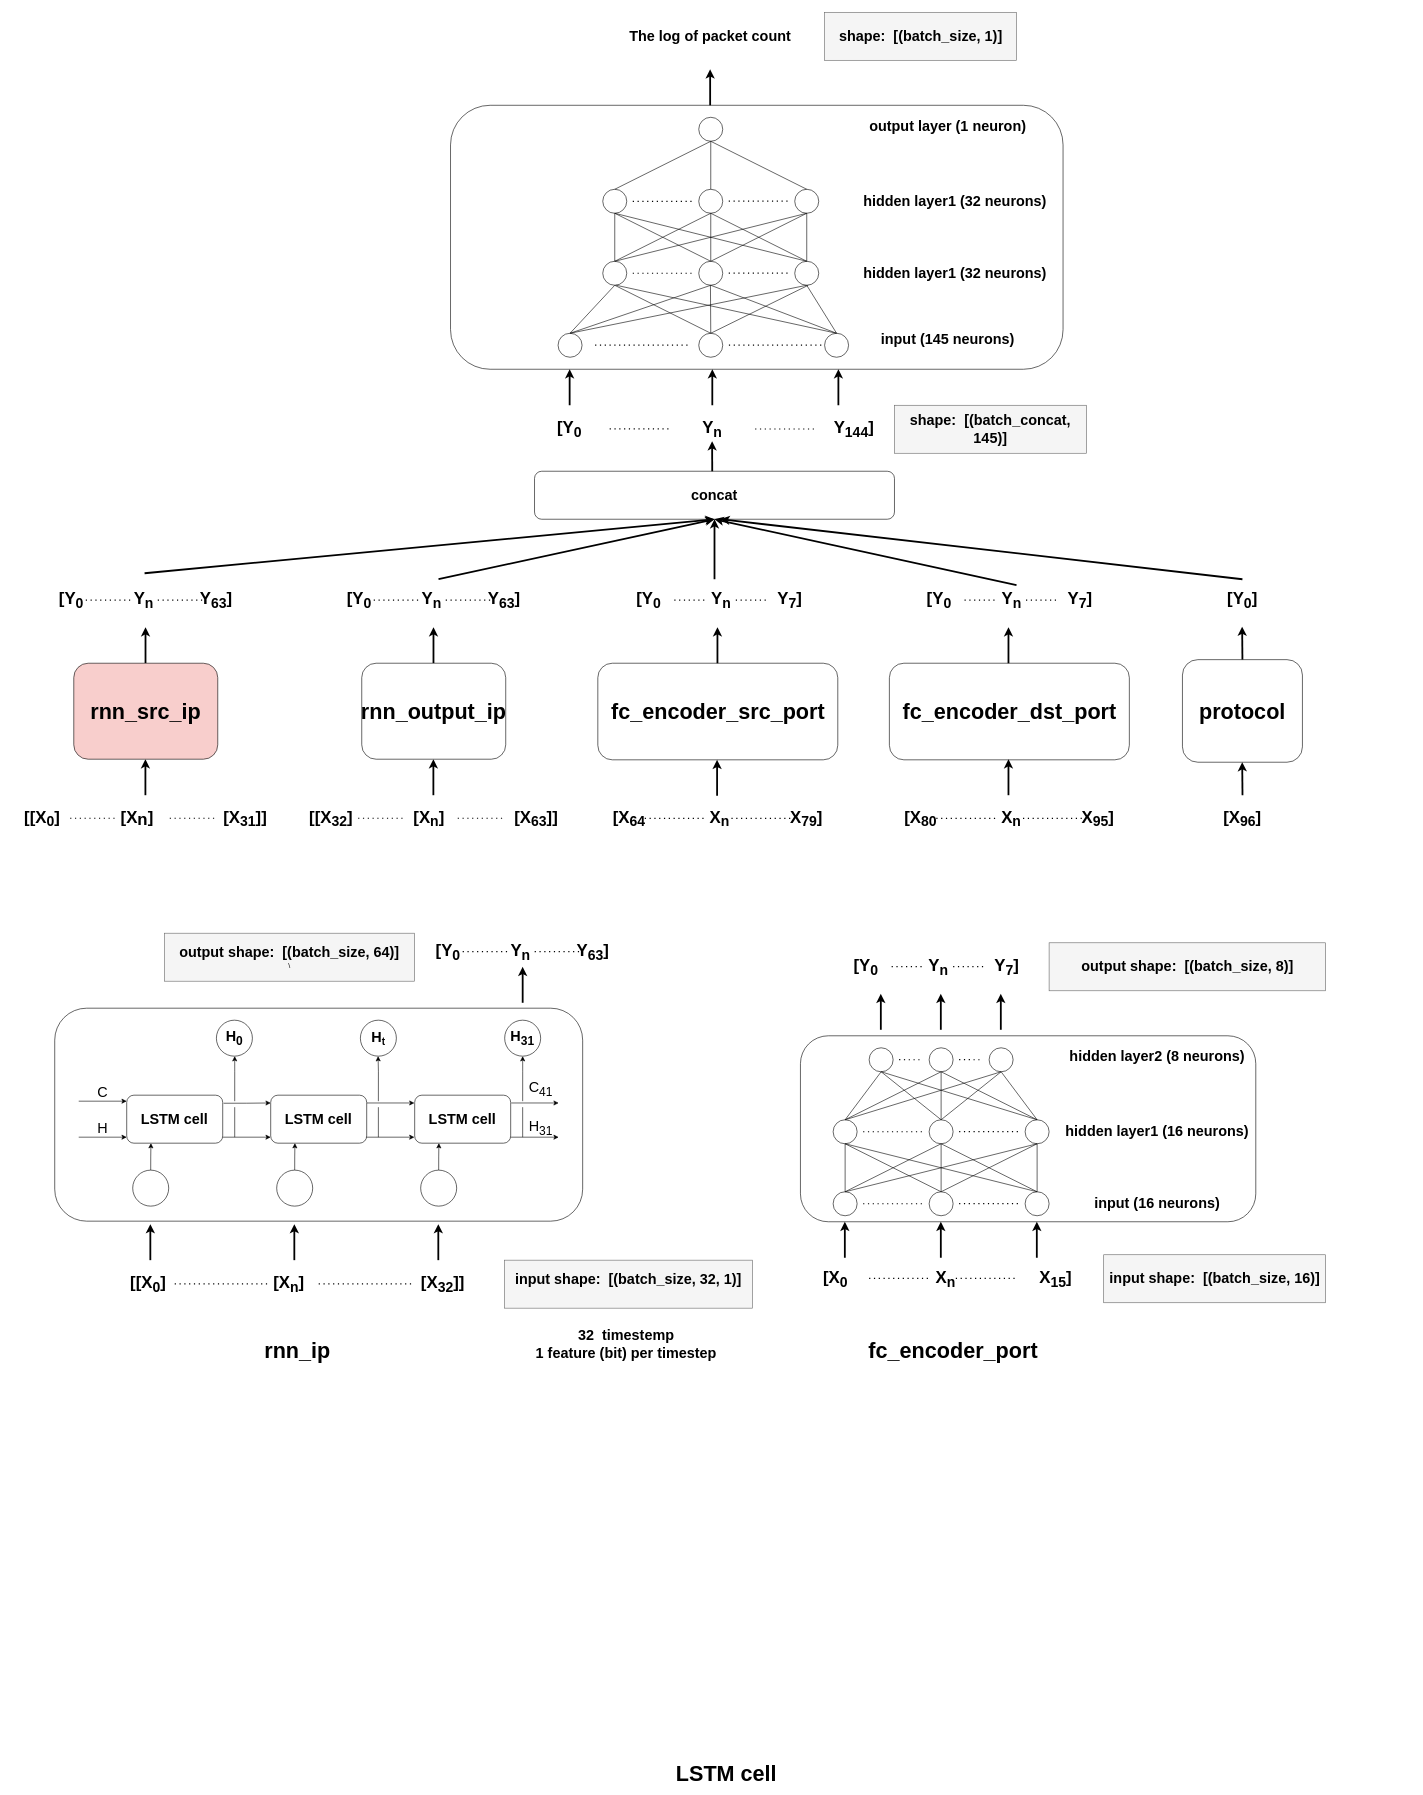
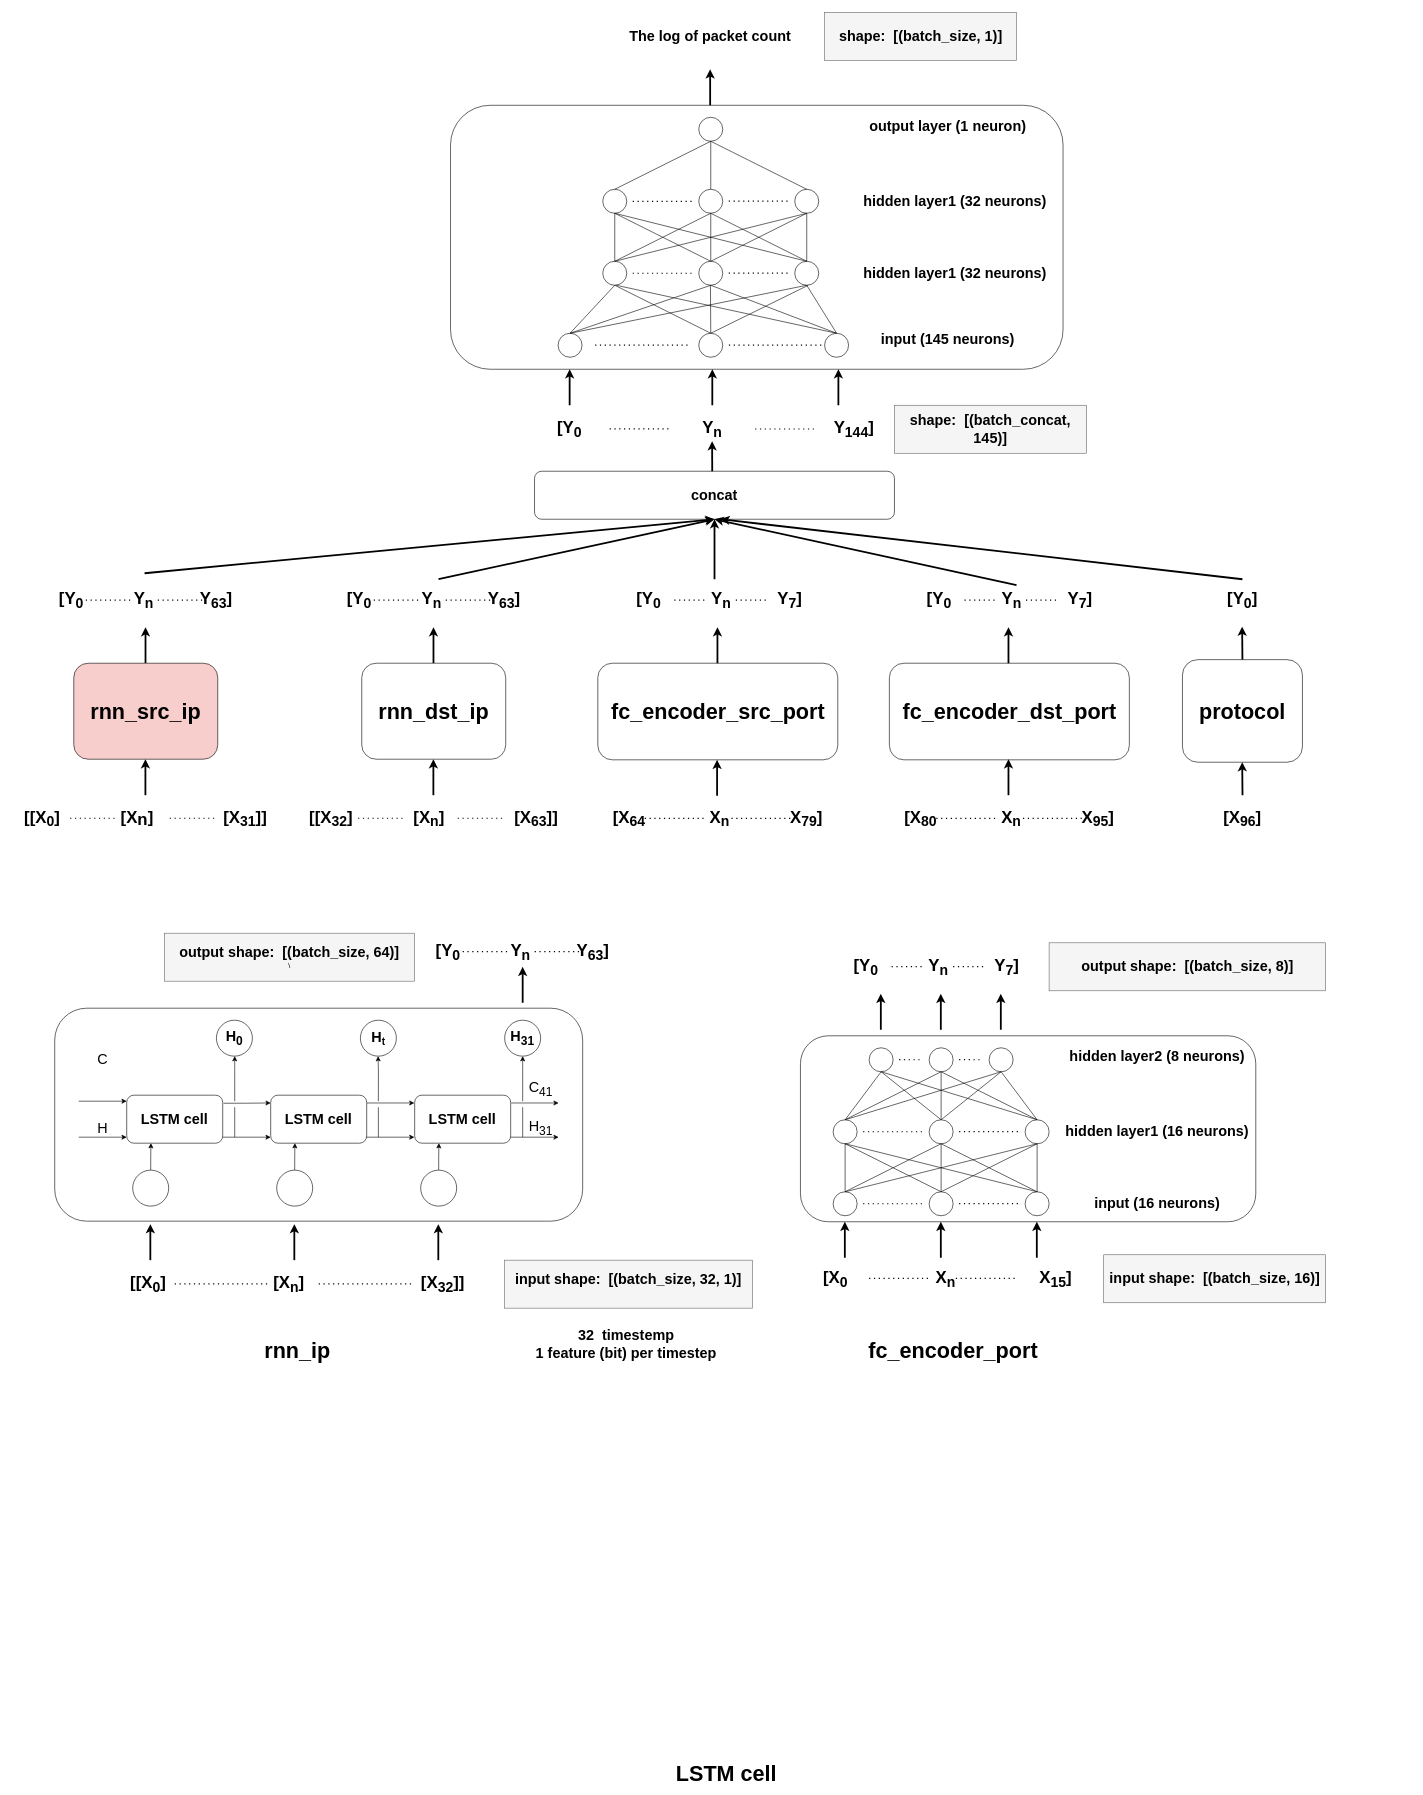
- <mxCell id="174" value="&lt;b style=&quot;font-size: 36px;&quot;&gt;rnn_output_ip&lt;/b&gt;" style="rounded=1;whiteSpace=wrap;html=1;" parent="1" vertex="1"><mxGeometry x="602" y="1105" width="240" height="160" as="geometry" /></mxCell>
+ <mxCell id="174" value="&lt;b style=&quot;font-size: 36px;&quot;&gt;rnn_dst_ip&lt;/b&gt;" style="rounded=1;whiteSpace=wrap;html=1;" parent="1" vertex="1"><mxGeometry x="602" y="1105" width="240" height="160" as="geometry" /></mxCell>
- <mxCell id="89" value="&lt;span style=&quot;font-size: 24px;&quot;&gt;C&lt;/span&gt;" style="text;html=1;align=center;verticalAlign=middle;resizable=0;points=[];autosize=1;strokeColor=none;fillColor=none;" parent="1" vertex="1"><mxGeometry x="150.25" y="1800" width="40" height="40" as="geometry" /></mxCell>
+ <mxCell id="89" value="&lt;span style=&quot;font-size: 24px;&quot;&gt;C&lt;/span&gt;" style="text;html=1;align=center;verticalAlign=middle;resizable=0;points=[];autosize=1;strokeColor=none;fillColor=none;" parent="1" vertex="1"><mxGeometry x="150.25" y="1745" width="40" height="40" as="geometry" /></mxCell>
